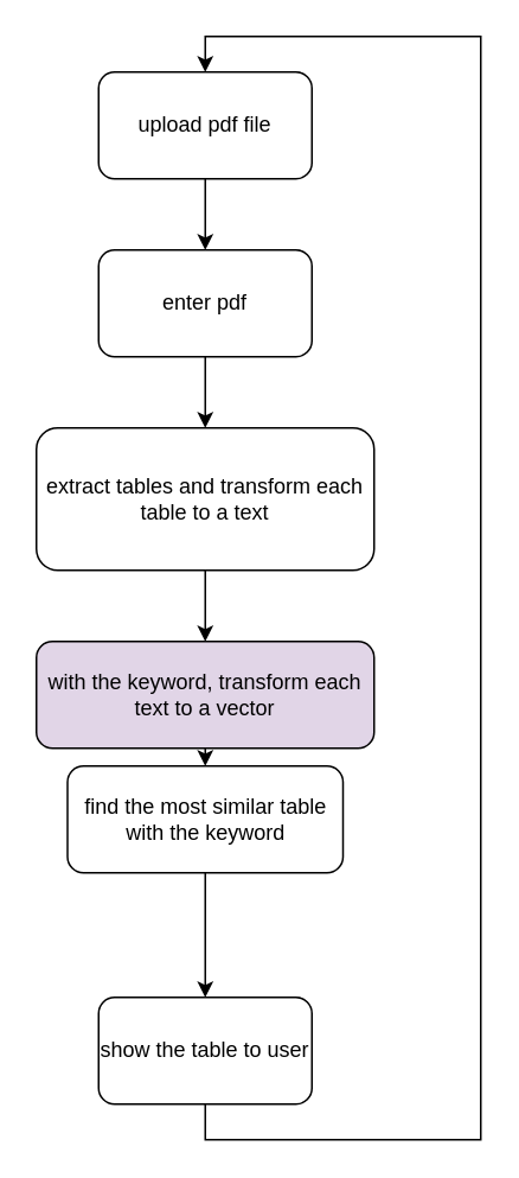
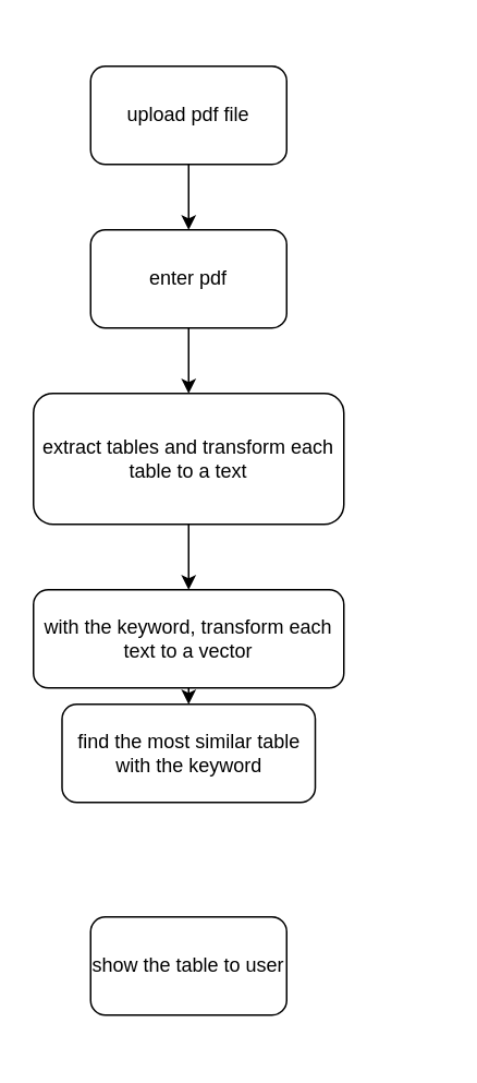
- <mxCell id="12" style="edgeStyle=orthogonalEdgeStyle;rounded=0;orthogonalLoop=1;jettySize=auto;html=1;exitX=0.5;exitY=1;exitDx=0;exitDy=0;entryX=0.5;entryY=0;entryDx=0;entryDy=0;" edge="1" parent="1" source="13" target="3"><mxGeometry relative="1" as="geometry"><mxPoint x="290" y="180" as="targetPoint" /><Array as="points"><mxPoint x="115" y="640" /><mxPoint x="270" y="640" /><mxPoint x="270" y="20" /><mxPoint x="115" y="20" /></Array></mxGeometry></mxCell>
- <mxCell id="7" value="with the keyword, transform each text to a vector" style="rounded=1;whiteSpace=wrap;html=1;fillColor=#e1d5e7;" vertex="1" parent="1"><mxGeometry x="20" y="360" width="190" height="60" as="geometry" /></mxCell>
+ <mxCell id="7" value="with the keyword, transform each text to a vector" style="rounded=1;whiteSpace=wrap;html=1;" vertex="1" parent="1"><mxGeometry x="20" y="360" width="190" height="60" as="geometry" /></mxCell>
- <mxCell id="8" style="edgeStyle=orthogonalEdgeStyle;rounded=0;orthogonalLoop=1;jettySize=auto;html=1;exitX=0.5;exitY=1;exitDx=0;exitDy=0;entryX=0.5;entryY=0;entryDx=0;entryDy=0;" edge="1" parent="1" source="9" target="13"><mxGeometry relative="1" as="geometry" /></mxCell>
